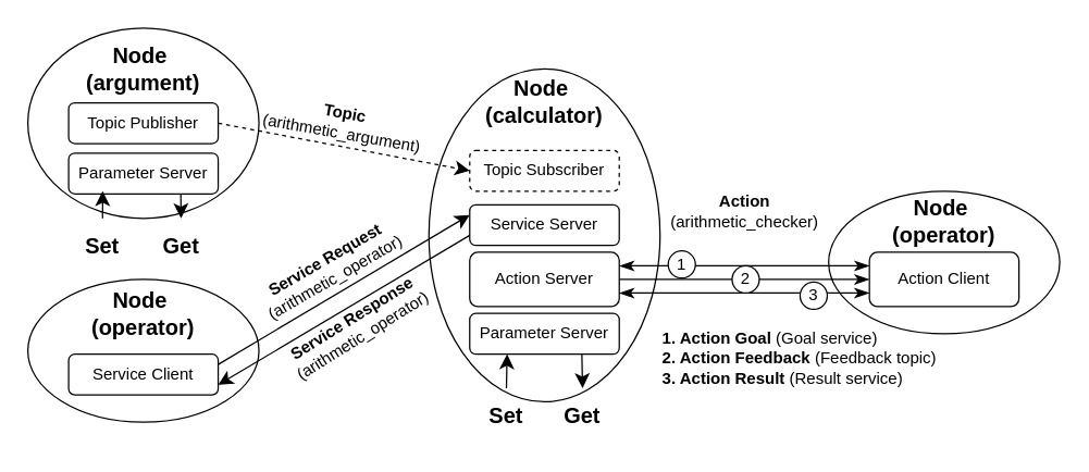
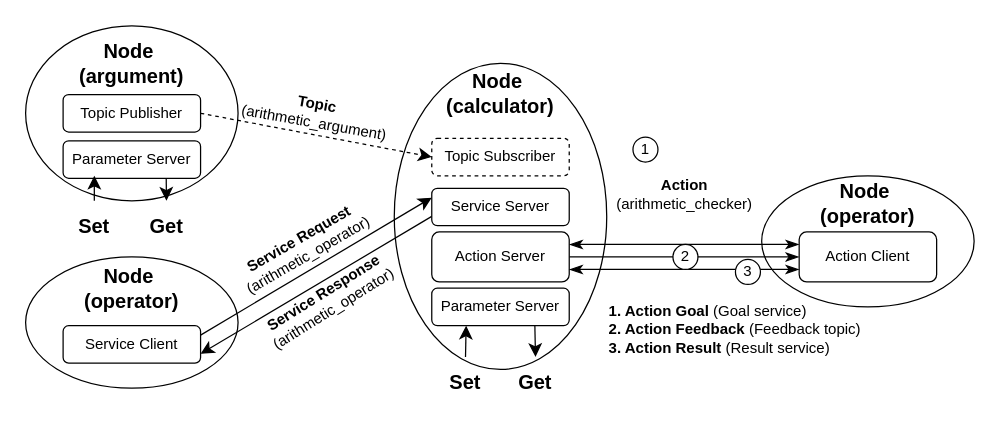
- <mxCell id="32" value="1" style="ellipse;whiteSpace=wrap;html=1;aspect=fixed;" vertex="1" parent="1"><mxGeometry x="491" y="184" width="20" height="20" as="geometry" /></mxCell>
+ <mxCell id="32" value="1" style="ellipse;whiteSpace=wrap;html=1;aspect=fixed;" vertex="1" parent="1"><mxGeometry x="506" y="109" width="20" height="20" as="geometry" /></mxCell>
